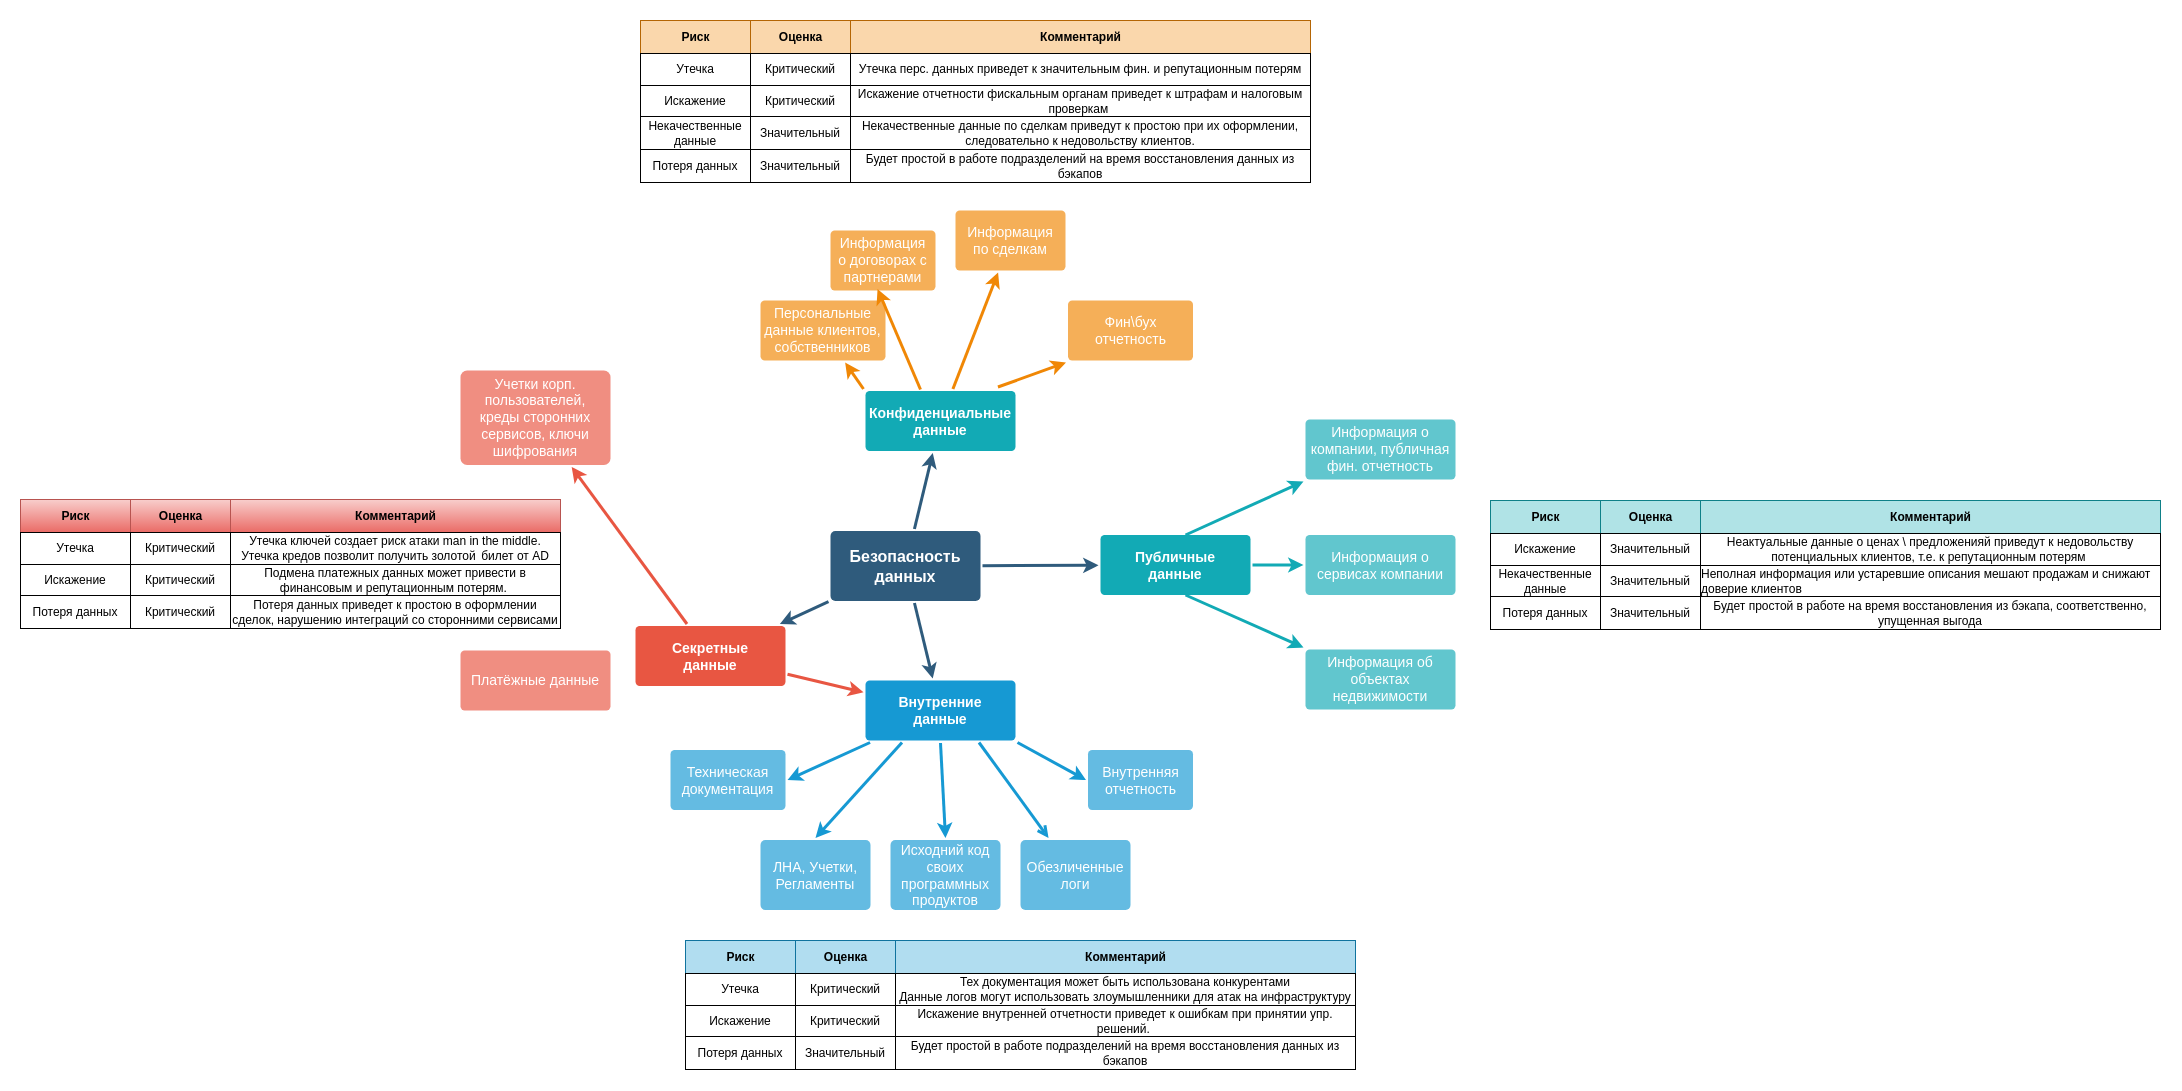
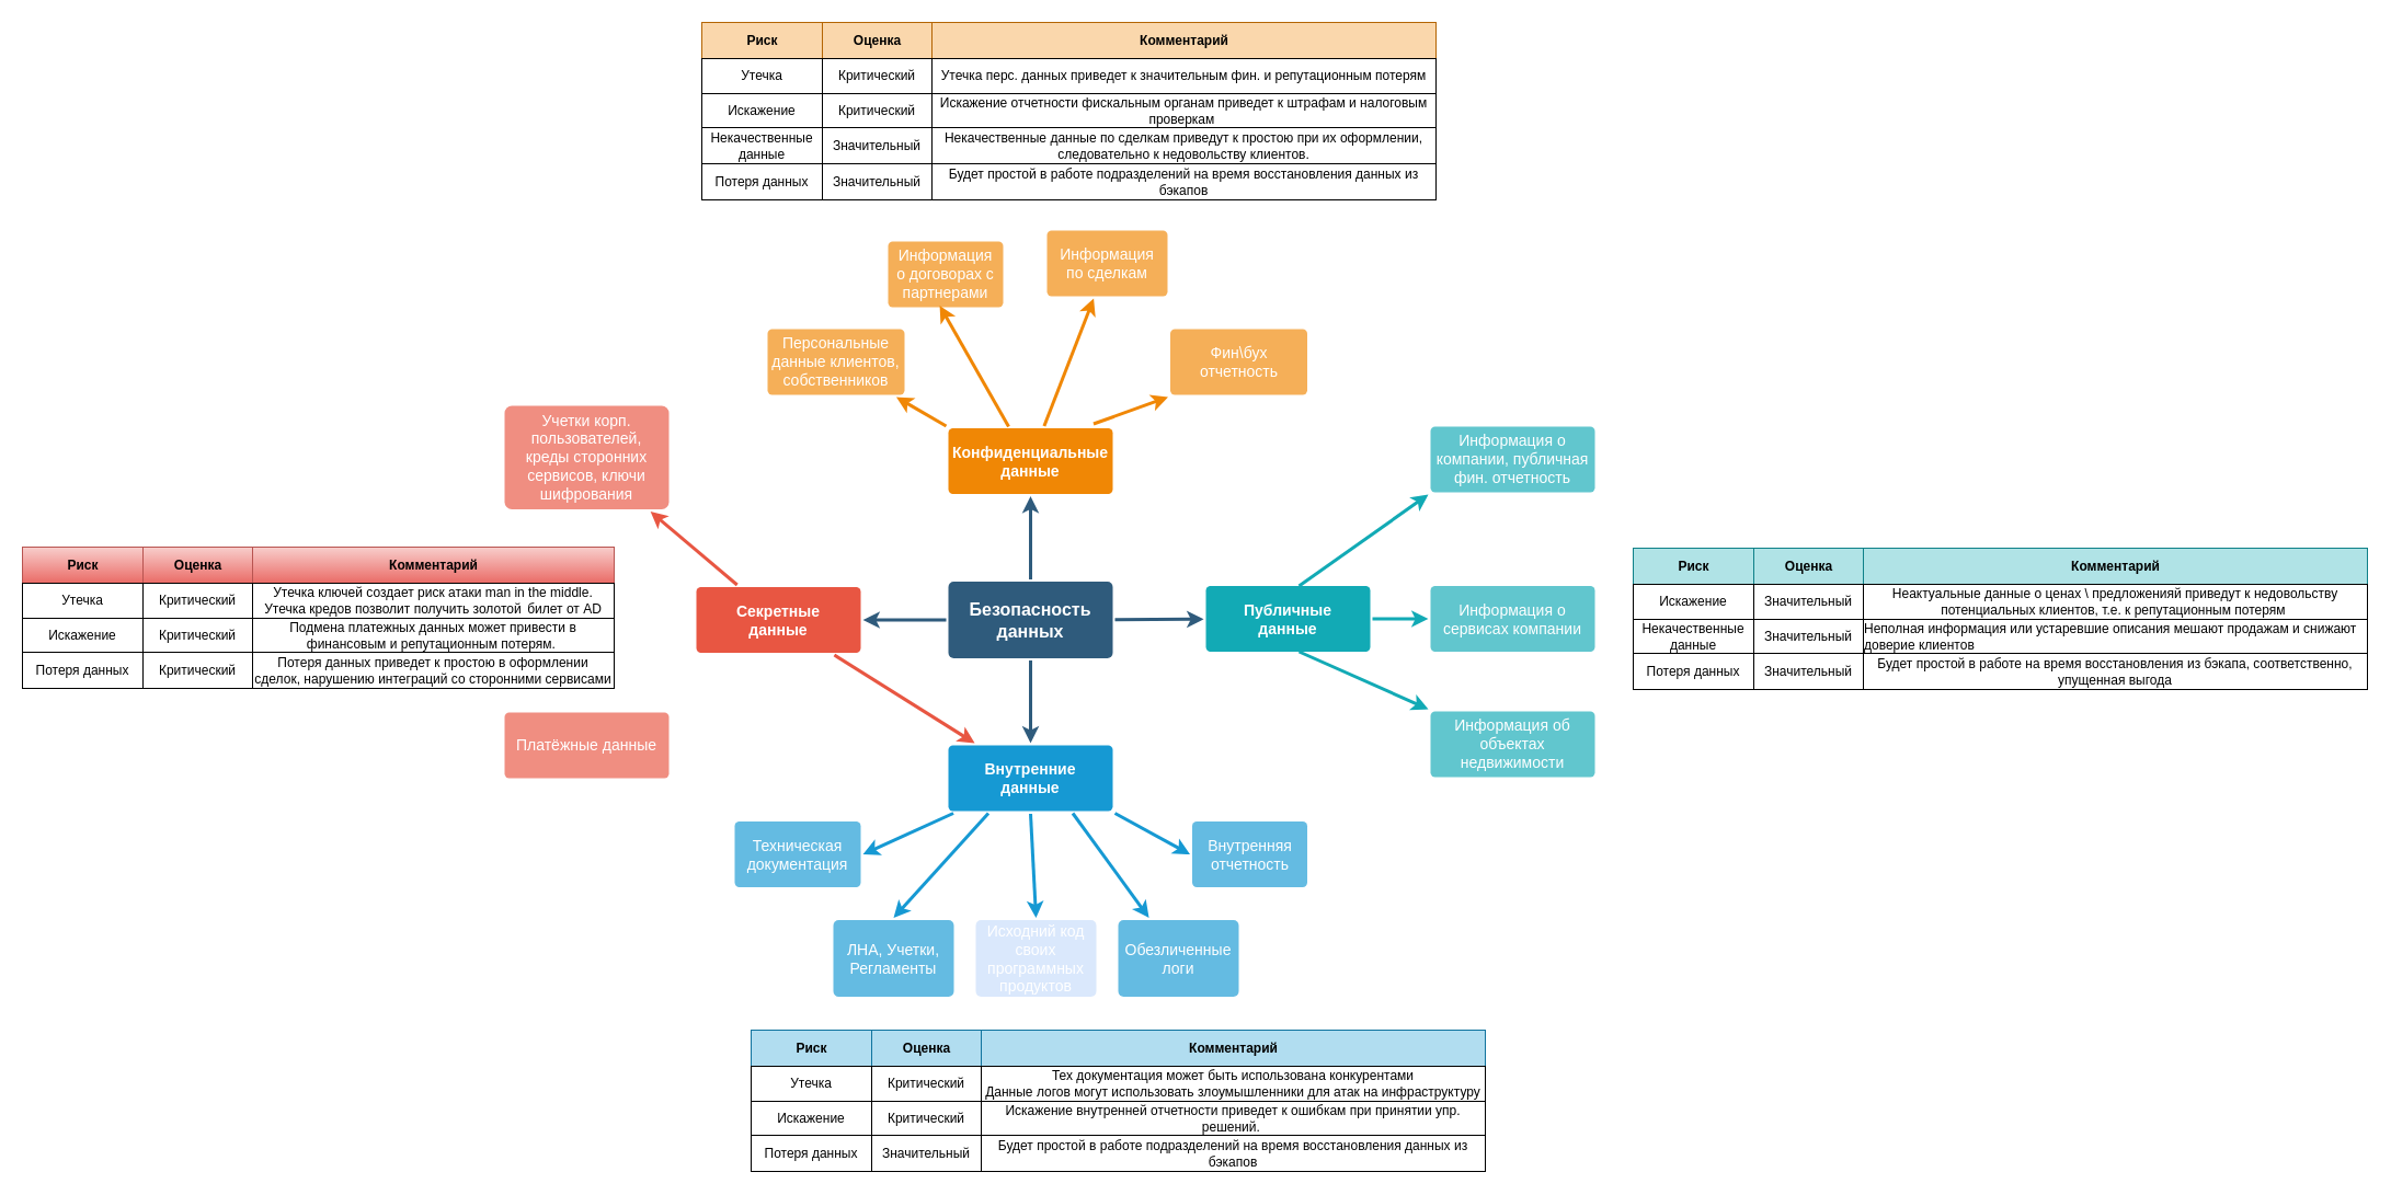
- <mxCell id="35" value="Информация о договорах с партнерами" style="rounded=1;whiteSpace=wrap;html=1;shadow=0;labelBackgroundColor=none;strokeColor=none;strokeWidth=3;fillColor=#f5af58;fontFamily=Helvetica;fontSize=14;fontColor=#FFFFFF;align=center;spacing=5;arcSize=7;perimeterSpacing=2;" parent="1" vertex="1"><mxGeometry x="830" y="230" width="105" height="60" as="geometry" /></mxCell>
+ <mxCell id="35" value="Информация о договорах с партнерами" style="rounded=1;whiteSpace=wrap;html=1;shadow=0;labelBackgroundColor=none;strokeColor=none;strokeWidth=3;fillColor=#f5af58;fontFamily=Helvetica;fontSize=14;fontColor=#FFFFFF;align=center;spacing=5;arcSize=7;perimeterSpacing=2;" parent="1" vertex="1"><mxGeometry x="810" y="220" width="105" height="60" as="geometry" /></mxCell>
- <mxCell id="20" value="Персональные данные клиентов, собственников" style="rounded=1;whiteSpace=wrap;html=1;shadow=0;labelBackgroundColor=none;strokeColor=none;strokeWidth=3;fillColor=#f5af58;fontFamily=Helvetica;fontSize=14;fontColor=#FFFFFF;align=center;spacing=5;arcSize=7;perimeterSpacing=2;" parent="1" vertex="1"><mxGeometry x="760" y="300" width="125" height="60" as="geometry" /></mxCell>
+ <mxCell id="20" value="Персональные данные клиентов, собственников" style="rounded=1;whiteSpace=wrap;html=1;shadow=0;labelBackgroundColor=none;strokeColor=none;strokeWidth=3;fillColor=#f5af58;fontFamily=Helvetica;fontSize=14;fontColor=#FFFFFF;align=center;spacing=5;arcSize=7;perimeterSpacing=2;" parent="1" vertex="1"><mxGeometry x="700" y="300" width="125" height="60" as="geometry" /></mxCell>
- <mxCell id="17" value="Конфиденциальные данные" style="rounded=1;whiteSpace=wrap;html=1;shadow=0;labelBackgroundColor=none;strokeColor=none;strokeWidth=3;fillColor=#12aab5;fontFamily=Helvetica;fontSize=14;fontColor=#FFFFFF;align=center;spacing=5;fontStyle=1;arcSize=7;perimeterSpacing=2;" parent="1" vertex="1"><mxGeometry x="865" y="390.5" width="150" height="60" as="geometry" /></mxCell>
+ <mxCell id="17" value="Конфиденциальные данные" style="rounded=1;whiteSpace=wrap;html=1;shadow=0;labelBackgroundColor=none;strokeColor=none;strokeWidth=3;fillColor=#F08705;fontFamily=Helvetica;fontSize=14;fontColor=#FFFFFF;align=center;spacing=5;fontStyle=1;arcSize=7;perimeterSpacing=2;" parent="1" vertex="1"><mxGeometry x="865" y="390.5" width="150" height="60" as="geometry" /></mxCell>
- <mxCell id="25" value="Информация о компании, публичная фин. отчетность" style="rounded=1;whiteSpace=wrap;html=1;shadow=0;labelBackgroundColor=none;strokeColor=none;strokeWidth=3;fillColor=#61c6ce;fontFamily=Helvetica;fontSize=14;fontColor=#FFFFFF;align=center;spacing=5;fontStyle=0;arcSize=7;perimeterSpacing=2;" parent="1" vertex="1"><mxGeometry x="1305" y="419" width="150" height="60" as="geometry" /></mxCell>
+ <mxCell id="25" value="Информация о компании, публичная фин. отчетность" style="rounded=1;whiteSpace=wrap;html=1;shadow=0;labelBackgroundColor=none;strokeColor=none;strokeWidth=3;fillColor=#61c6ce;fontFamily=Helvetica;fontSize=14;fontColor=#FFFFFF;align=center;spacing=5;fontStyle=0;arcSize=7;perimeterSpacing=2;" parent="1" vertex="1"><mxGeometry x="1305" y="389" width="150" height="60" as="geometry" /></mxCell>
- <mxCell id="6" value="Безопасность данных" style="rounded=1;whiteSpace=wrap;html=1;shadow=0;labelBackgroundColor=none;strokeColor=none;strokeWidth=3;fillColor=#2F5B7C;fontFamily=Helvetica;fontSize=16;fontColor=#FFFFFF;align=center;fontStyle=1;spacing=5;arcSize=7;perimeterSpacing=2;" parent="1" vertex="1"><mxGeometry x="830" y="530.5" width="150" height="70" as="geometry" /></mxCell>
+ <mxCell id="6" value="Безопасность данных" style="rounded=1;whiteSpace=wrap;html=1;shadow=0;labelBackgroundColor=none;strokeColor=none;strokeWidth=3;fillColor=#2F5B7C;fontFamily=Helvetica;fontSize=16;fontColor=#FFFFFF;align=center;fontStyle=1;spacing=5;arcSize=7;perimeterSpacing=2;" parent="1" vertex="1"><mxGeometry x="865" y="530.5" width="150" height="70" as="geometry" /></mxCell>
- <mxCell id="9" value="&lt;div&gt;Секретные&lt;/div&gt;&lt;div&gt;данные&lt;/div&gt;" style="rounded=1;whiteSpace=wrap;html=1;shadow=0;labelBackgroundColor=none;strokeColor=none;strokeWidth=3;fillColor=#e85642;fontFamily=Helvetica;fontSize=14;fontColor=#FFFFFF;align=center;spacing=5;fontStyle=1;arcSize=7;perimeterSpacing=2;" parent="1" vertex="1"><mxGeometry x="635" y="625.5" width="150" height="60" as="geometry" /></mxCell>
+ <mxCell id="9" value="&lt;div&gt;Секретные&lt;/div&gt;&lt;div&gt;данные&lt;/div&gt;" style="rounded=1;whiteSpace=wrap;html=1;shadow=0;labelBackgroundColor=none;strokeColor=none;strokeWidth=3;fillColor=#e85642;fontFamily=Helvetica;fontSize=14;fontColor=#FFFFFF;align=center;spacing=5;fontStyle=1;arcSize=7;perimeterSpacing=2;" parent="1" vertex="1"><mxGeometry x="635" y="535.5" width="150" height="60" as="geometry" /></mxCell>
- <mxCell id="13" value="" style="edgeStyle=none;rounded=0;jumpStyle=none;html=1;shadow=0;labelBackgroundColor=none;startArrow=none;startFill=0;endArrow=open;endFill=1;jettySize=auto;orthogonalLoop=1;strokeColor=#1699D3;strokeWidth=3;fontFamily=Helvetica;fontSize=14;fontColor=#FFFFFF;spacing=5;exitX=0.75;exitY=1;exitDx=0;exitDy=0;" parent="1" source="14" target="15" edge="1"><mxGeometry relative="1" as="geometry" /></mxCell>
+ <mxCell id="13" value="" style="edgeStyle=none;rounded=0;jumpStyle=none;html=1;shadow=0;labelBackgroundColor=none;startArrow=none;startFill=0;endArrow=classic;endFill=1;jettySize=auto;orthogonalLoop=1;strokeColor=#1699D3;strokeWidth=3;fontFamily=Helvetica;fontSize=14;fontColor=#FFFFFF;spacing=5;exitX=0.75;exitY=1;exitDx=0;exitDy=0;" parent="1" source="14" target="15" edge="1"><mxGeometry relative="1" as="geometry" /></mxCell>
- <mxCell id="33" value="Исходний код своих программных продуктов" style="rounded=1;whiteSpace=wrap;html=1;shadow=0;labelBackgroundColor=none;strokeColor=none;strokeWidth=3;fillColor=#64bbe2;fontFamily=Helvetica;fontSize=14;fontColor=#FFFFFF;align=center;spacing=5;arcSize=7;perimeterSpacing=2;" parent="1" vertex="1"><mxGeometry x="890" y="839.5" width="110" height="70" as="geometry" /></mxCell>
+ <mxCell id="33" value="Исходний код своих программных продуктов" style="rounded=1;whiteSpace=wrap;html=1;shadow=0;labelBackgroundColor=none;strokeColor=none;strokeWidth=3;fillColor=#dae8fc;fontFamily=Helvetica;fontSize=14;fontColor=#FFFFFF;align=center;spacing=5;arcSize=7;perimeterSpacing=2;" parent="1" vertex="1"><mxGeometry x="890" y="839.5" width="110" height="70" as="geometry" /></mxCell>
